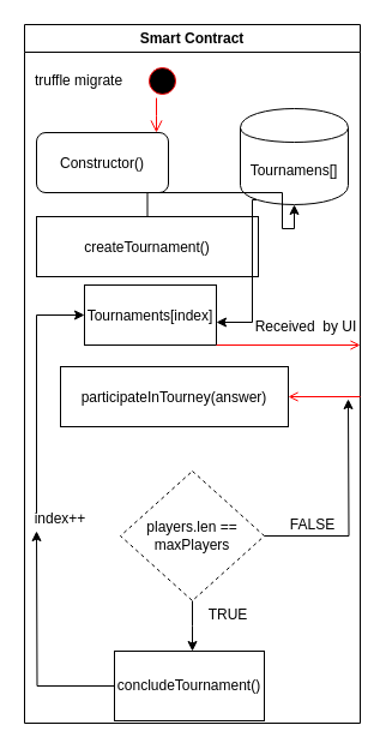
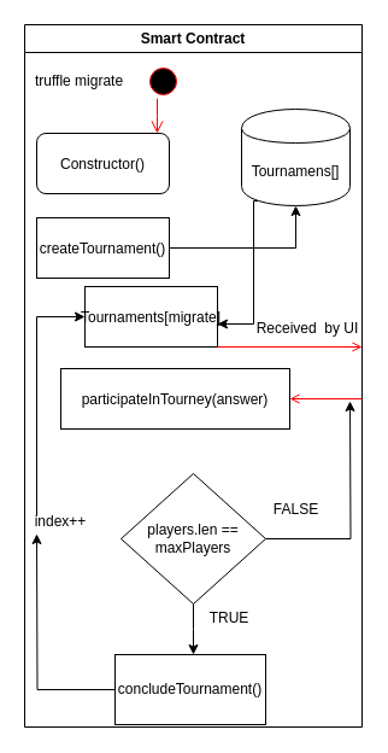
- <mxCell id="6" value="createTournament()" style="" parent="2" vertex="1"><mxGeometry x="10" y="160" width="185" height="50" as="geometry" /></mxCell>
+ <mxCell id="6" value="createTournament()" style="" parent="2" vertex="1"><mxGeometry x="10" y="160" width="110" height="50" as="geometry" /></mxCell>
- <mxCell id="10" value="Tournaments[index]" style="" vertex="1" parent="2"><mxGeometry x="50" y="217" width="110" height="50" as="geometry" /></mxCell>
+ <mxCell id="10" value="Tournaments[migrate]" style="" vertex="1" parent="2"><mxGeometry x="50" y="217" width="110" height="50" as="geometry" /></mxCell>
- <mxCell id="15" value="FALSE" style="text;html=1;resizable=0;autosize=1;align=center;verticalAlign=middle;points=[];fillColor=none;strokeColor=none;rounded=0;" vertex="1" parent="2"><mxGeometry x="215" y="407" width="50" height="20" as="geometry" /></mxCell>
+ <mxCell id="15" value="FALSE" style="text;html=1;resizable=0;autosize=1;align=center;verticalAlign=middle;points=[];fillColor=none;strokeColor=none;rounded=0;" vertex="1" parent="2"><mxGeometry x="200" y="392" width="50" height="20" as="geometry" /></mxCell>
- <mxCell id="13" value="players.len == maxPlayers" style="rhombus;whiteSpace=wrap;html=1;dashed=1;" vertex="1" parent="2"><mxGeometry x="80" y="372" width="120" height="108" as="geometry" /></mxCell>
+ <mxCell id="13" value="players.len == maxPlayers" style="rhombus;whiteSpace=wrap;html=1;" vertex="1" parent="2"><mxGeometry x="80" y="372" width="120" height="108" as="geometry" /></mxCell>
